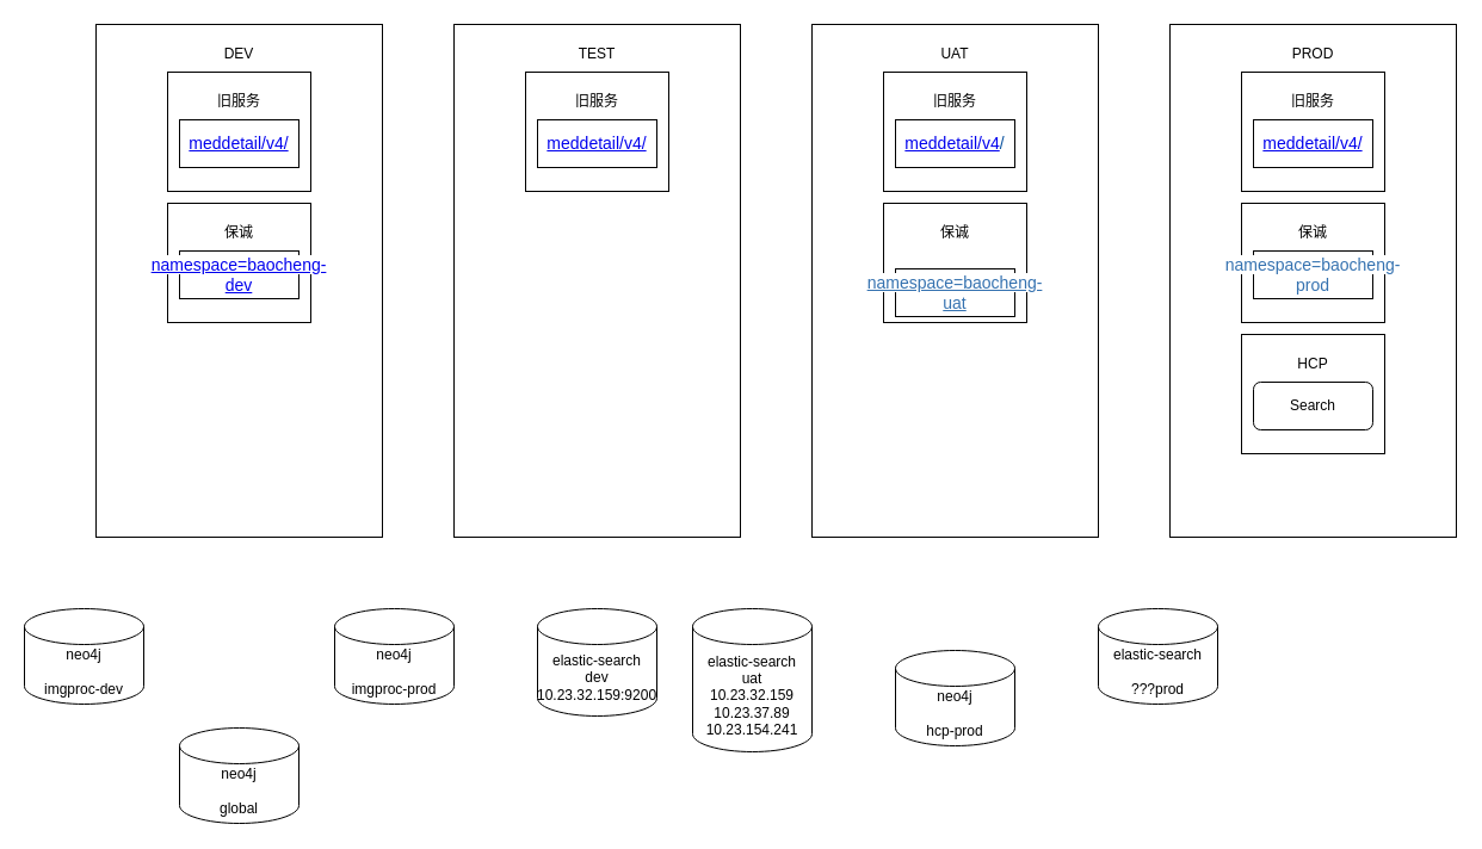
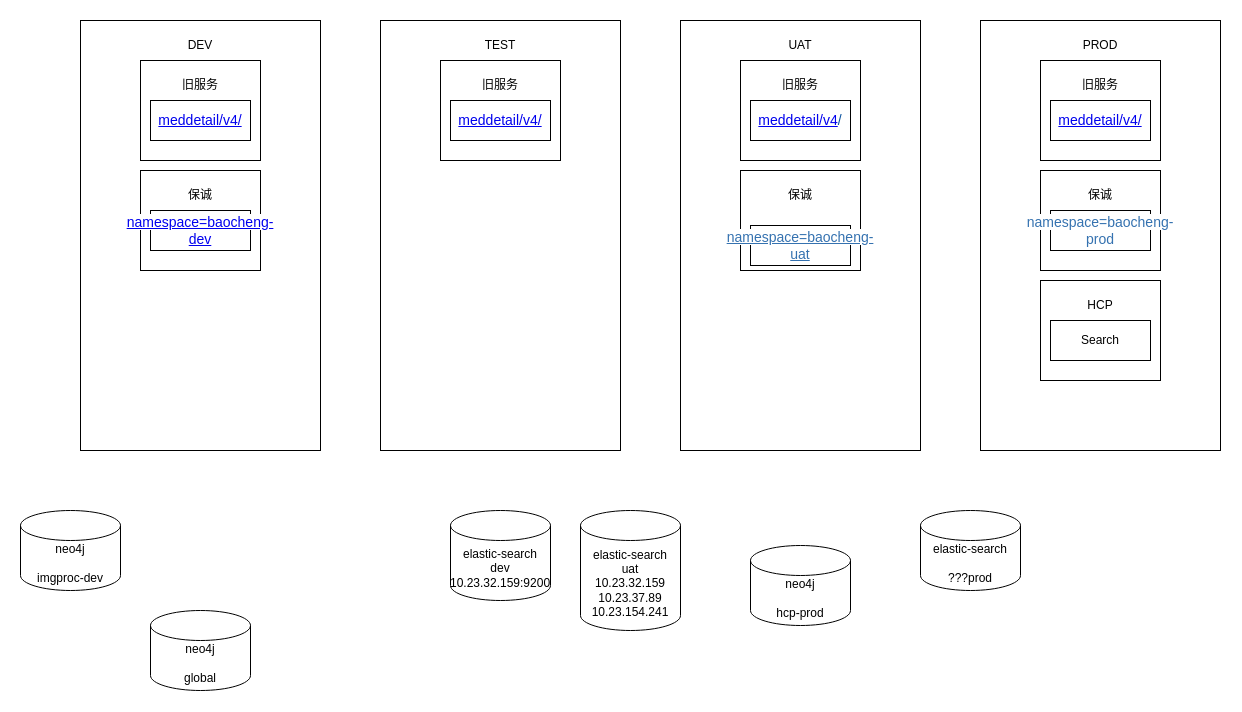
- <mxCell id="16" value="Search" style="whiteSpace=wrap;html=1;rounded=1;" vertex="1" parent="1"><mxGeometry x="1050" y="320" width="100" height="40" as="geometry" /></mxCell>
+ <mxCell id="16" value="Search" style="rounded=0;whiteSpace=wrap;html=1;" vertex="1" parent="1"><mxGeometry x="1050" y="320" width="100" height="40" as="geometry" /></mxCell>
- <mxCell id="17" value="neo4j&lt;br&gt;&lt;br&gt;imgproc-prod" style="shape=cylinder3;whiteSpace=wrap;html=1;boundedLbl=1;backgroundOutline=1;size=15;" vertex="1" parent="1"><mxGeometry x="280" y="510" width="100" height="80" as="geometry" /></mxCell>
